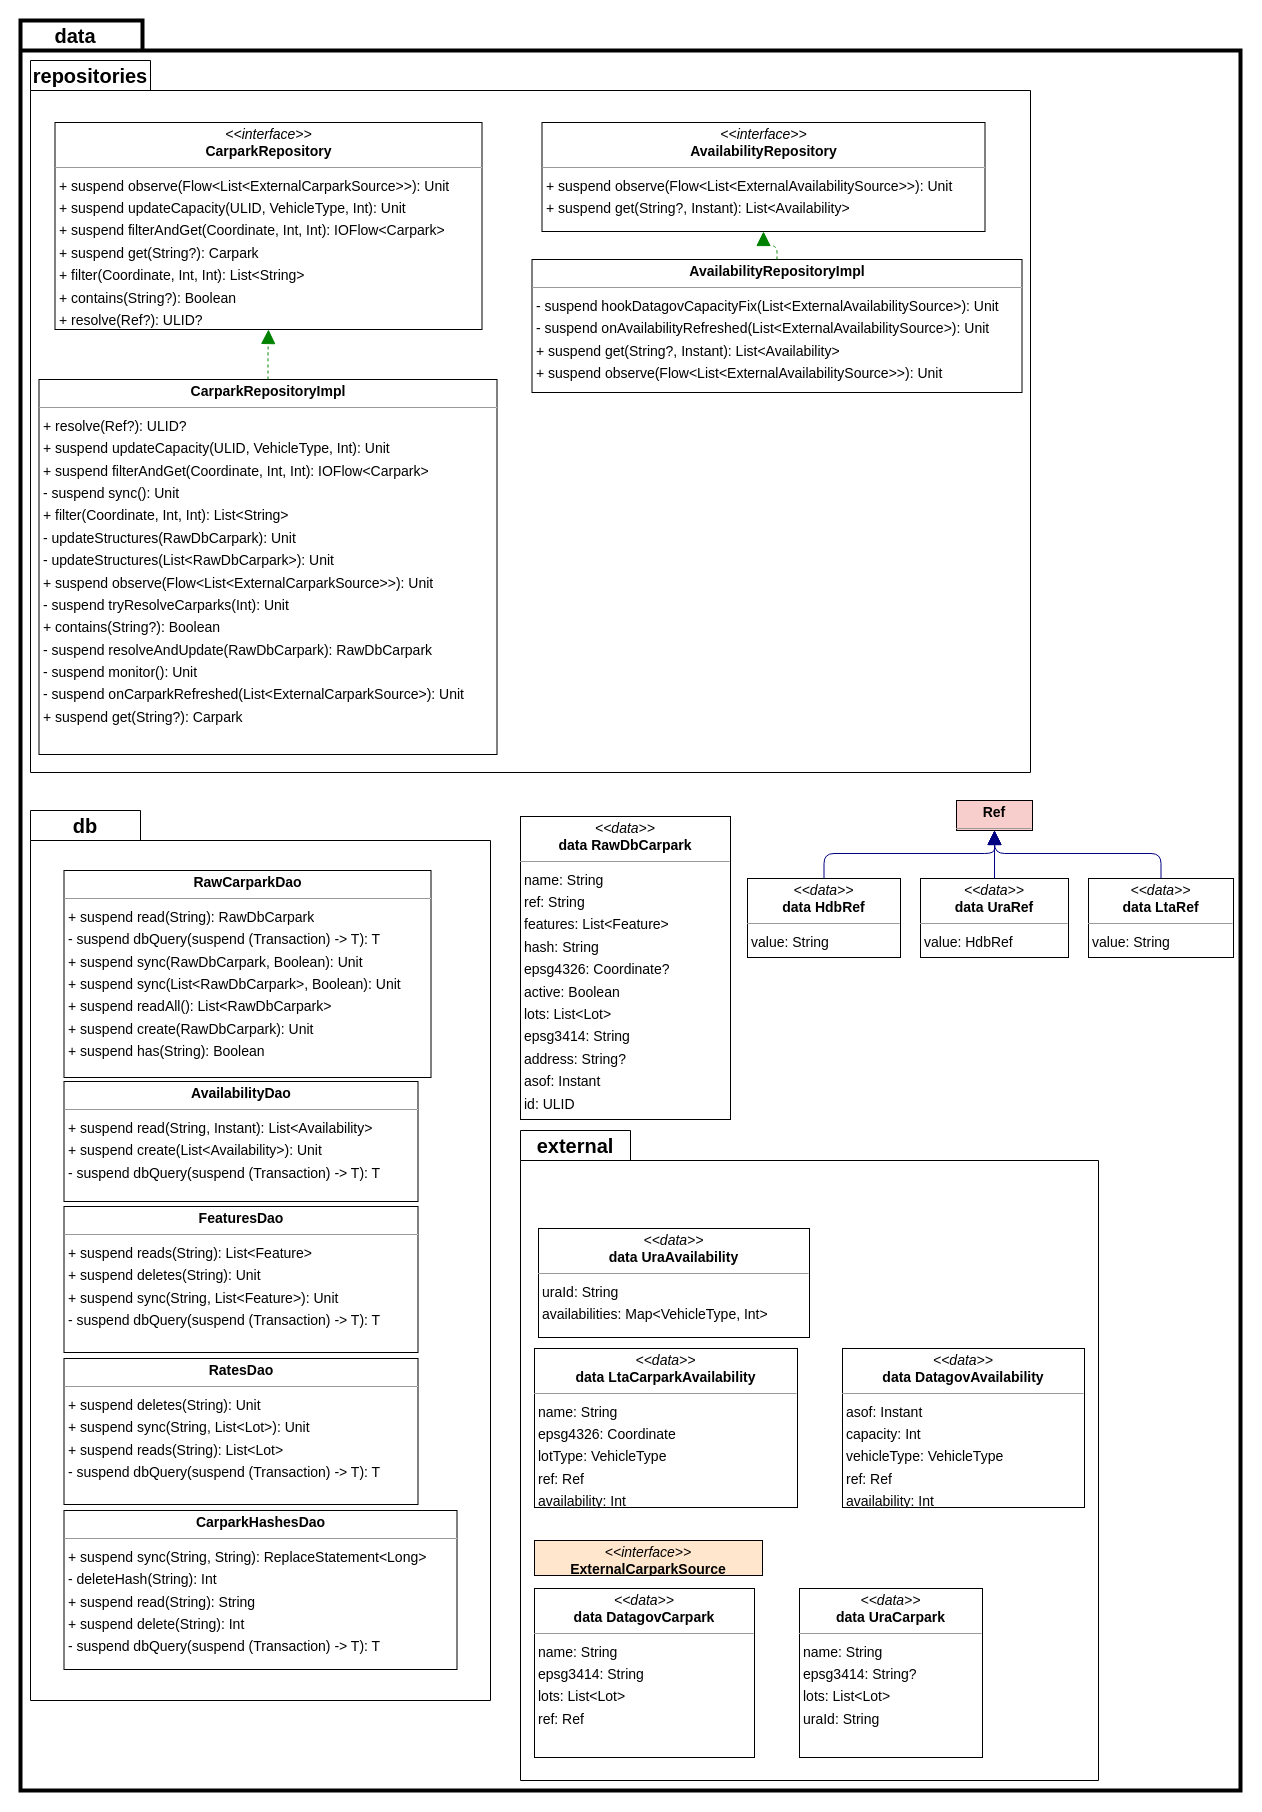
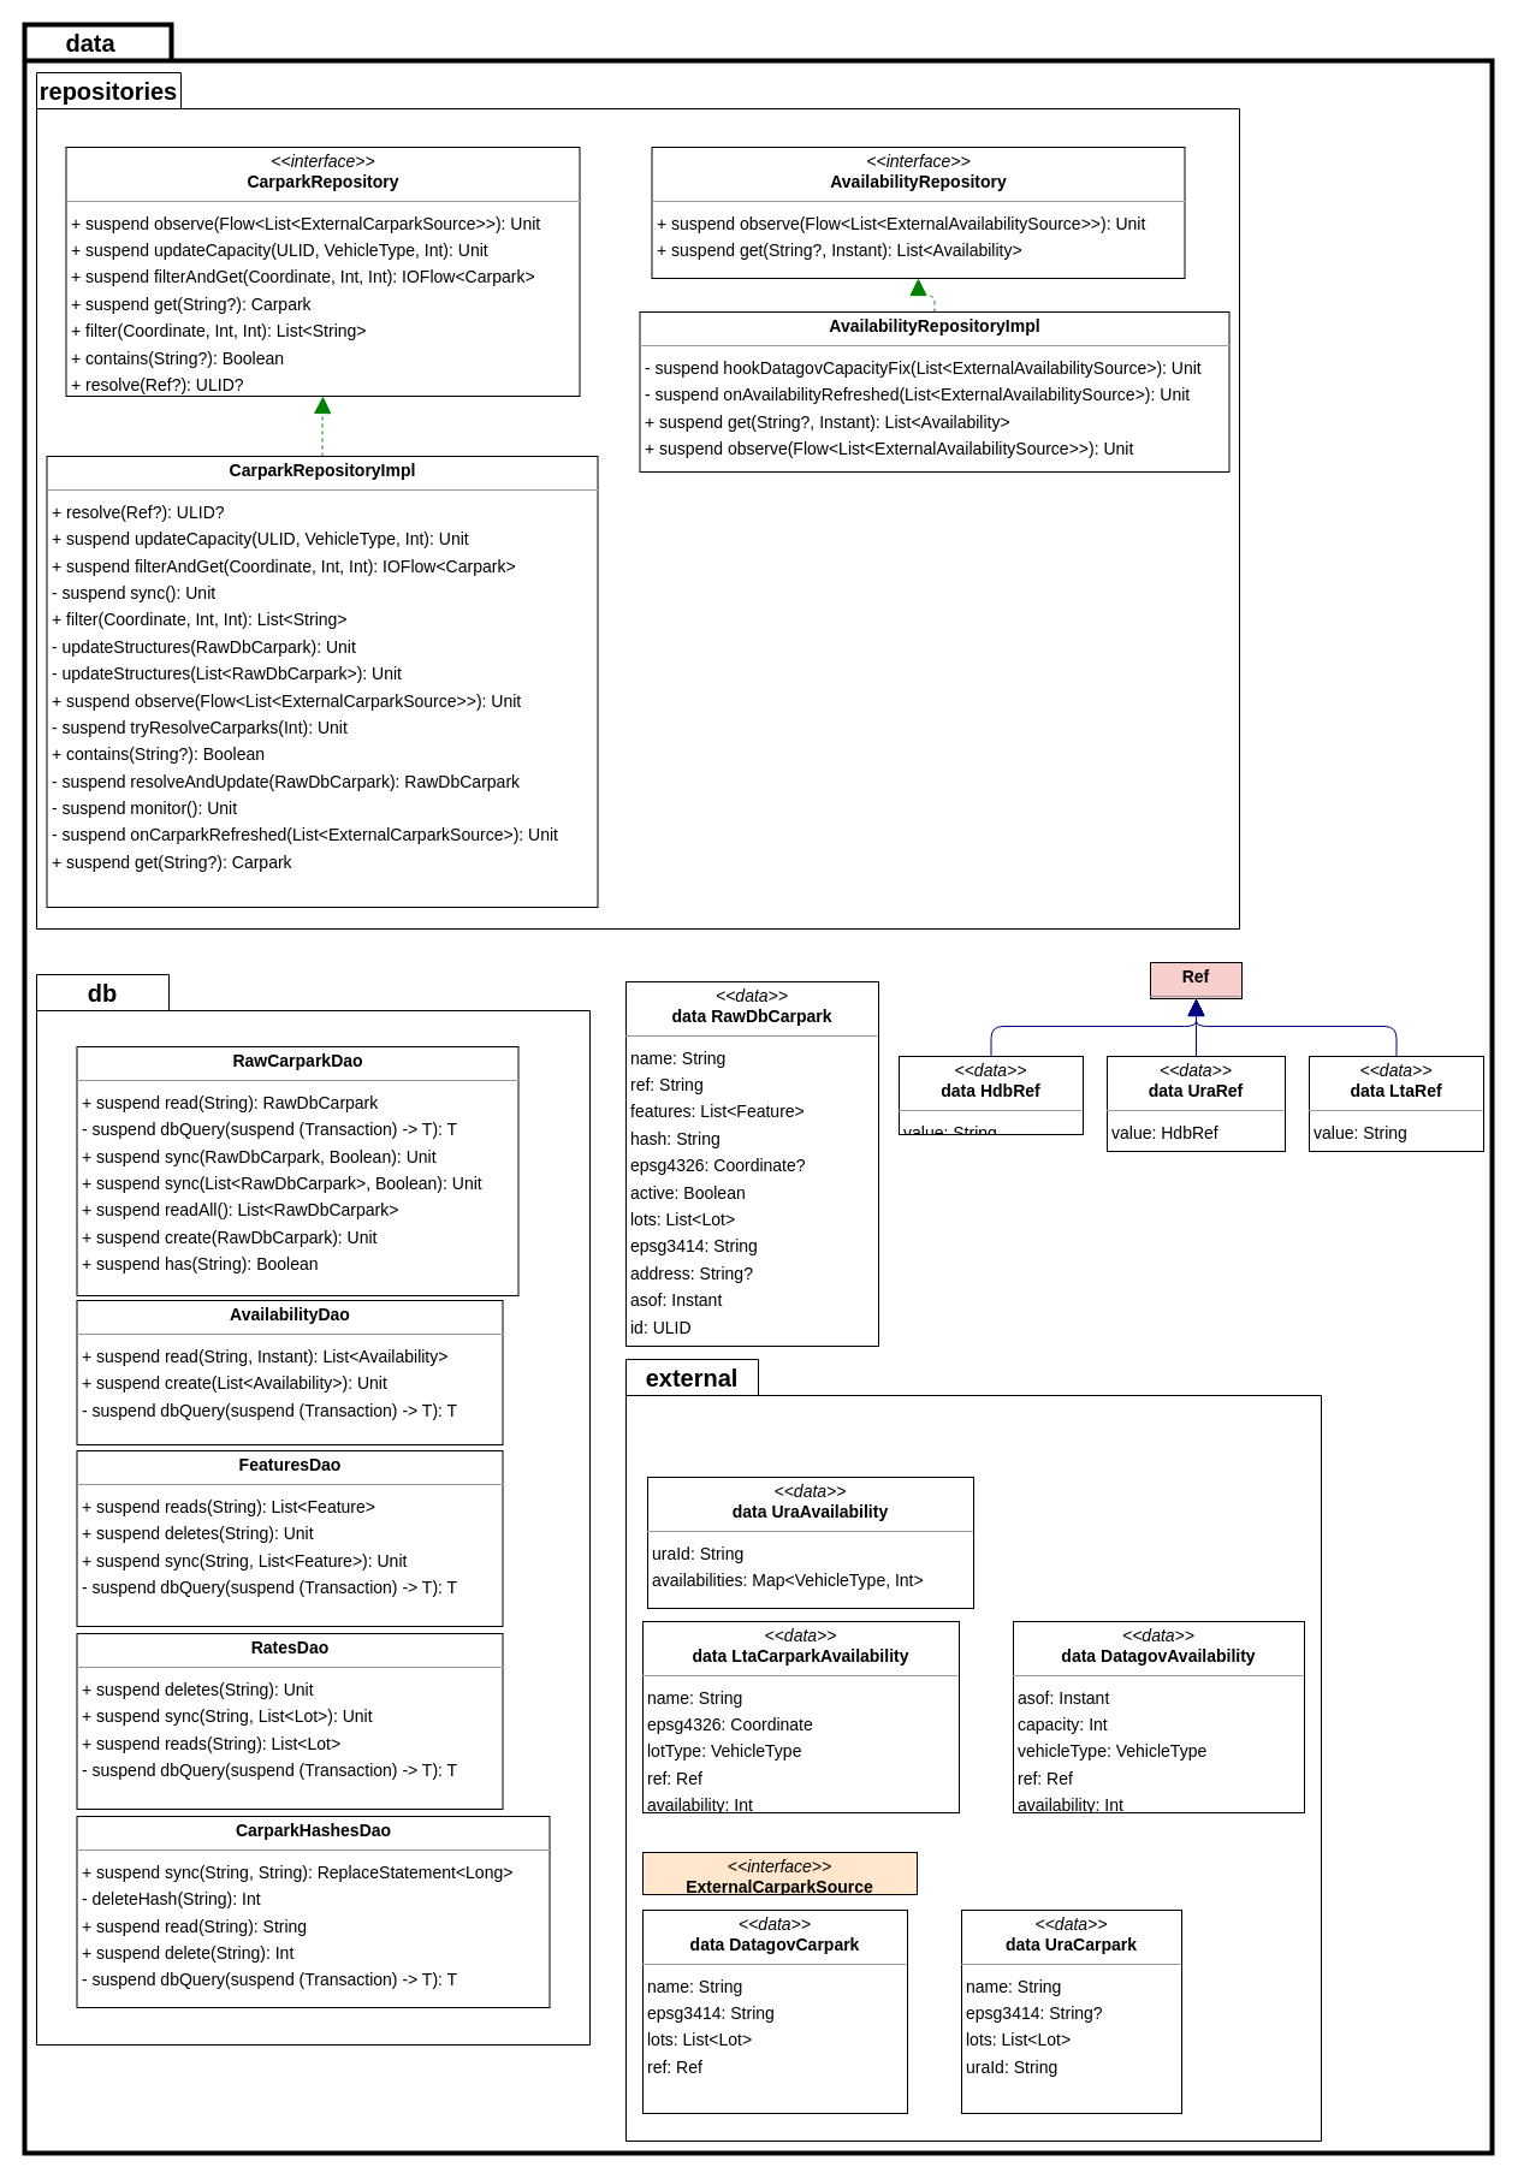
- <mxCell id="18" value="" style="html=1;rounded=1;edgeStyle=orthogonalEdgeStyle;dashed=0;startArrow=none;endArrow=open;endSize=12;strokeColor=#000082;exitX=0.500;exitY=0.001;exitDx=0;exitDy=0;entryX=0.500;entryY=1.002;entryDx=0;entryDy=0;" edge="1" parent="2" source="14" target="12"><mxGeometry width="50" height="50" relative="1" as="geometry"><Array as="points"><mxPoint x="1140" y="833" /><mxPoint x="974" y="833" /></Array></mxGeometry></mxCell>
+ <mxCell id="18" value="" style="html=1;rounded=1;edgeStyle=orthogonalEdgeStyle;dashed=0;startArrow=none;endArrow=block;endSize=12;strokeColor=#000082;exitX=0.500;exitY=0.001;exitDx=0;exitDy=0;entryX=0.500;entryY=1.002;entryDx=0;entryDy=0;" edge="1" parent="2" source="14" target="12"><mxGeometry width="50" height="50" relative="1" as="geometry"><Array as="points"><mxPoint x="1140" y="833" /><mxPoint x="974" y="833" /></Array></mxGeometry></mxCell>
- <mxCell id="13" value="&lt;p style=&quot;margin:0px;margin-top:4px;text-align:center;&quot;&gt;&lt;i&gt;&amp;lt;&amp;lt;data&amp;gt;&amp;gt;&lt;/i&gt;&lt;br/&gt;&lt;b&gt;data  HdbRef&lt;/b&gt;&lt;/p&gt;&lt;hr size=&quot;1&quot;/&gt;&lt;p style=&quot;margin:0 0 0 4px;line-height:1.6;&quot;&gt; value: String&lt;/p&gt;" style="verticalAlign=top;align=left;overflow=fill;fontSize=14;fontFamily=Helvetica;html=1;rounded=0;shadow=0;comic=0;labelBackgroundColor=none;strokeWidth=1;" vertex="1" parent="2"><mxGeometry x="727" y="858" width="153" height="79" as="geometry" /></mxCell>
+ <mxCell id="13" value="&lt;p style=&quot;margin:0px;margin-top:4px;text-align:center;&quot;&gt;&lt;i&gt;&amp;lt;&amp;lt;data&amp;gt;&amp;gt;&lt;/i&gt;&lt;br/&gt;&lt;b&gt;data  HdbRef&lt;/b&gt;&lt;/p&gt;&lt;hr size=&quot;1&quot;/&gt;&lt;p style=&quot;margin:0 0 0 4px;line-height:1.6;&quot;&gt; value: String&lt;/p&gt;" style="verticalAlign=top;align=left;overflow=fill;fontSize=14;fontFamily=Helvetica;html=1;rounded=0;shadow=0;comic=0;labelBackgroundColor=none;strokeWidth=1;" vertex="1" parent="2"><mxGeometry x="727" y="858" width="153" height="65" as="geometry" /></mxCell>
